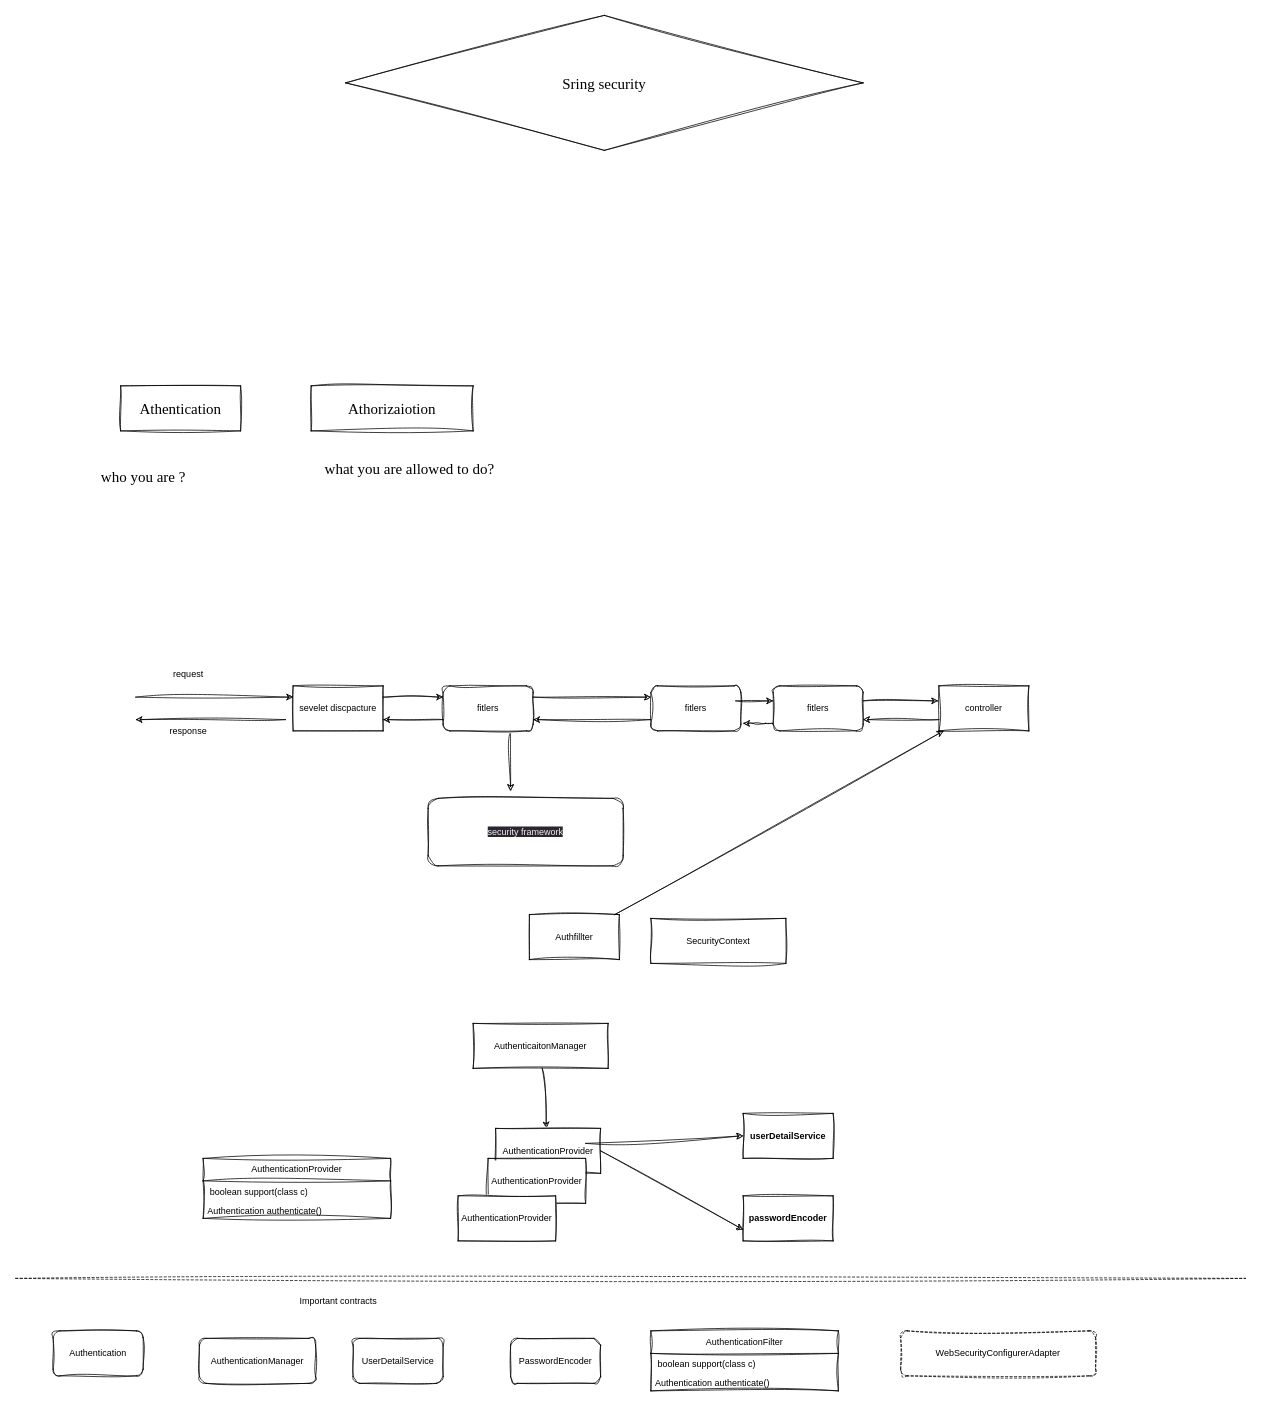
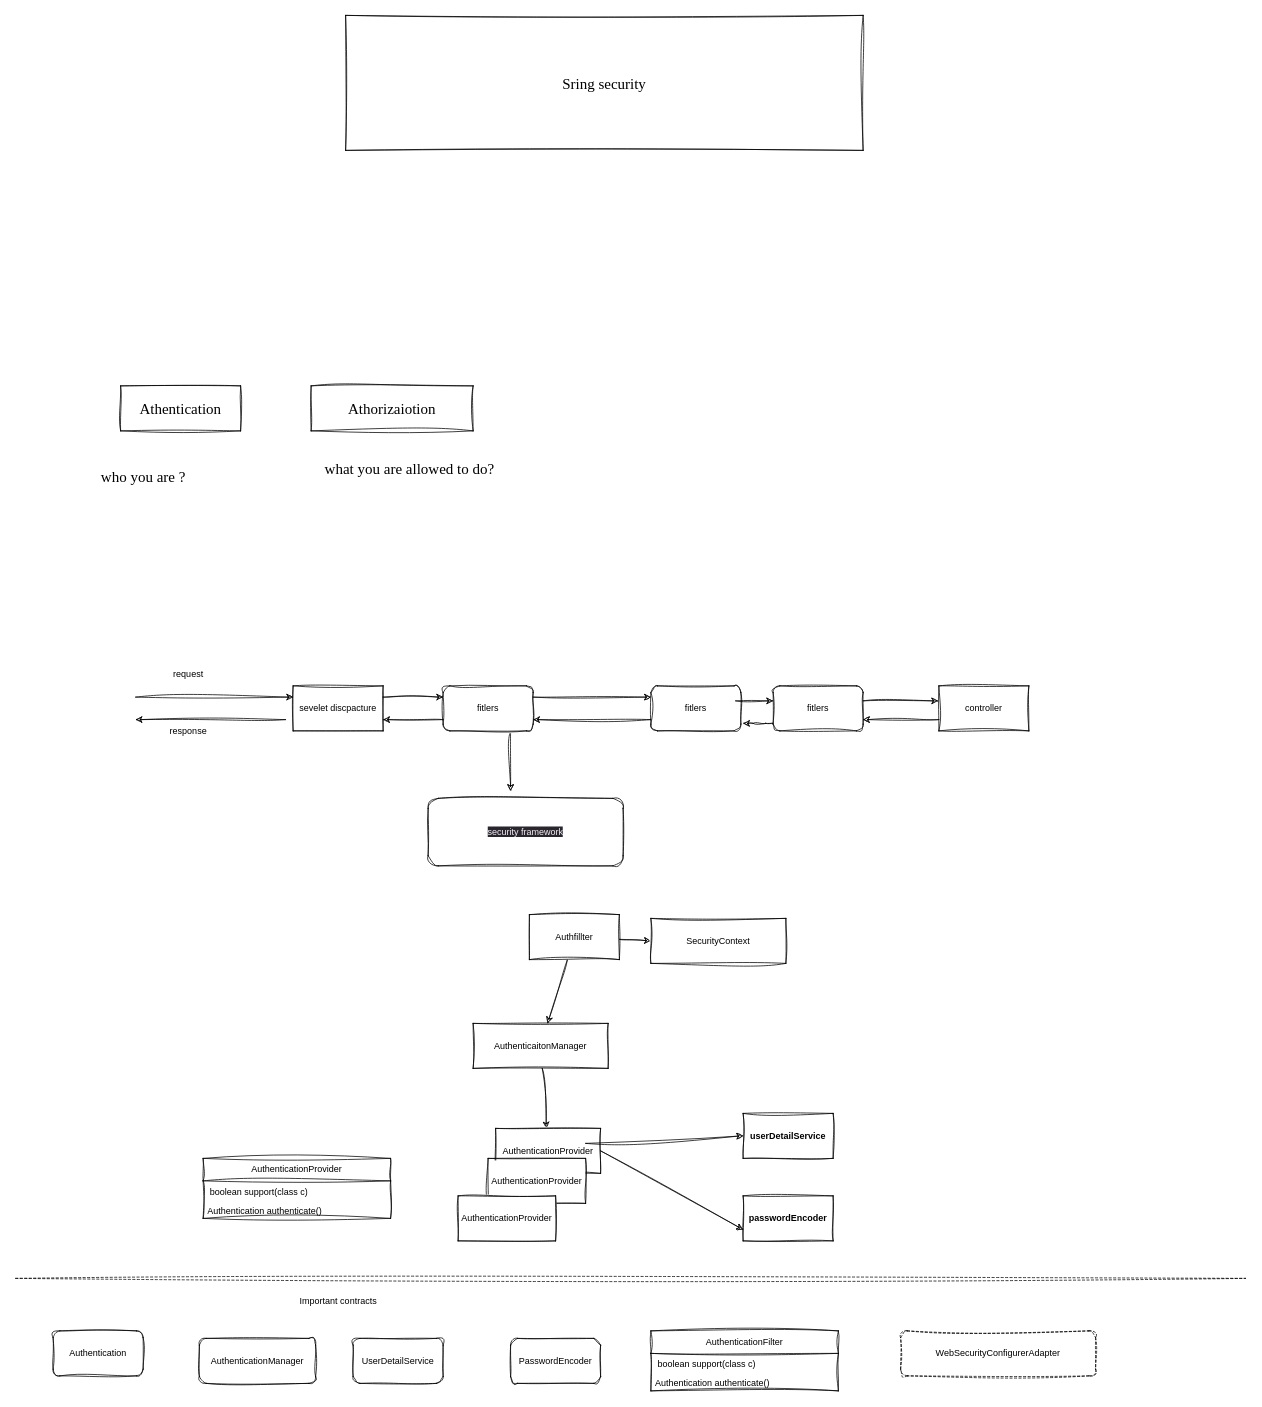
- <mxCell id="51" value="Sring security" style="rhombus;whiteSpace=wrap;html=1;sketch=1;hachureGap=4;jiggle=2;curveFitting=1;fontFamily=Architects Daughter;fontSource=https%3A%2F%2Ffonts.googleapis.com%2Fcss%3Ffamily%3DArchitects%2BDaughter;fontSize=20;" vertex="1" parent="1"><mxGeometry x="460" y="20" width="690" height="180" as="geometry" /></mxCell>
+ <mxCell id="51" value="Sring security" style="rounded=0;whiteSpace=wrap;html=1;sketch=1;hachureGap=4;jiggle=2;curveFitting=1;fontFamily=Architects Daughter;fontSource=https%3A%2F%2Ffonts.googleapis.com%2Fcss%3Ffamily%3DArchitects%2BDaughter;fontSize=20;" vertex="1" parent="1"><mxGeometry x="460" y="20" width="690" height="180" as="geometry" /></mxCell>
- <mxCell id="21" value="" style="edgeStyle=none;html=1;sketch=1;curveFitting=1;jiggle=2;" parent="1" source="23" target="13" edge="1"><mxGeometry relative="1" as="geometry" /></mxCell>
+ <mxCell id="21" value="" style="edgeStyle=none;html=1;sketch=1;curveFitting=1;jiggle=2;" parent="1" source="23" target="25" edge="1"><mxGeometry relative="1" as="geometry" /></mxCell>
+ <mxCell id="22" style="edgeStyle=none;html=1;entryX=0;entryY=0.5;entryDx=0;entryDy=0;sketch=1;curveFitting=1;jiggle=2;" parent="1" source="23" target="33" edge="1"><mxGeometry relative="1" as="geometry"><mxPoint x="860" y="1254" as="targetPoint" /></mxGeometry></mxCell>
